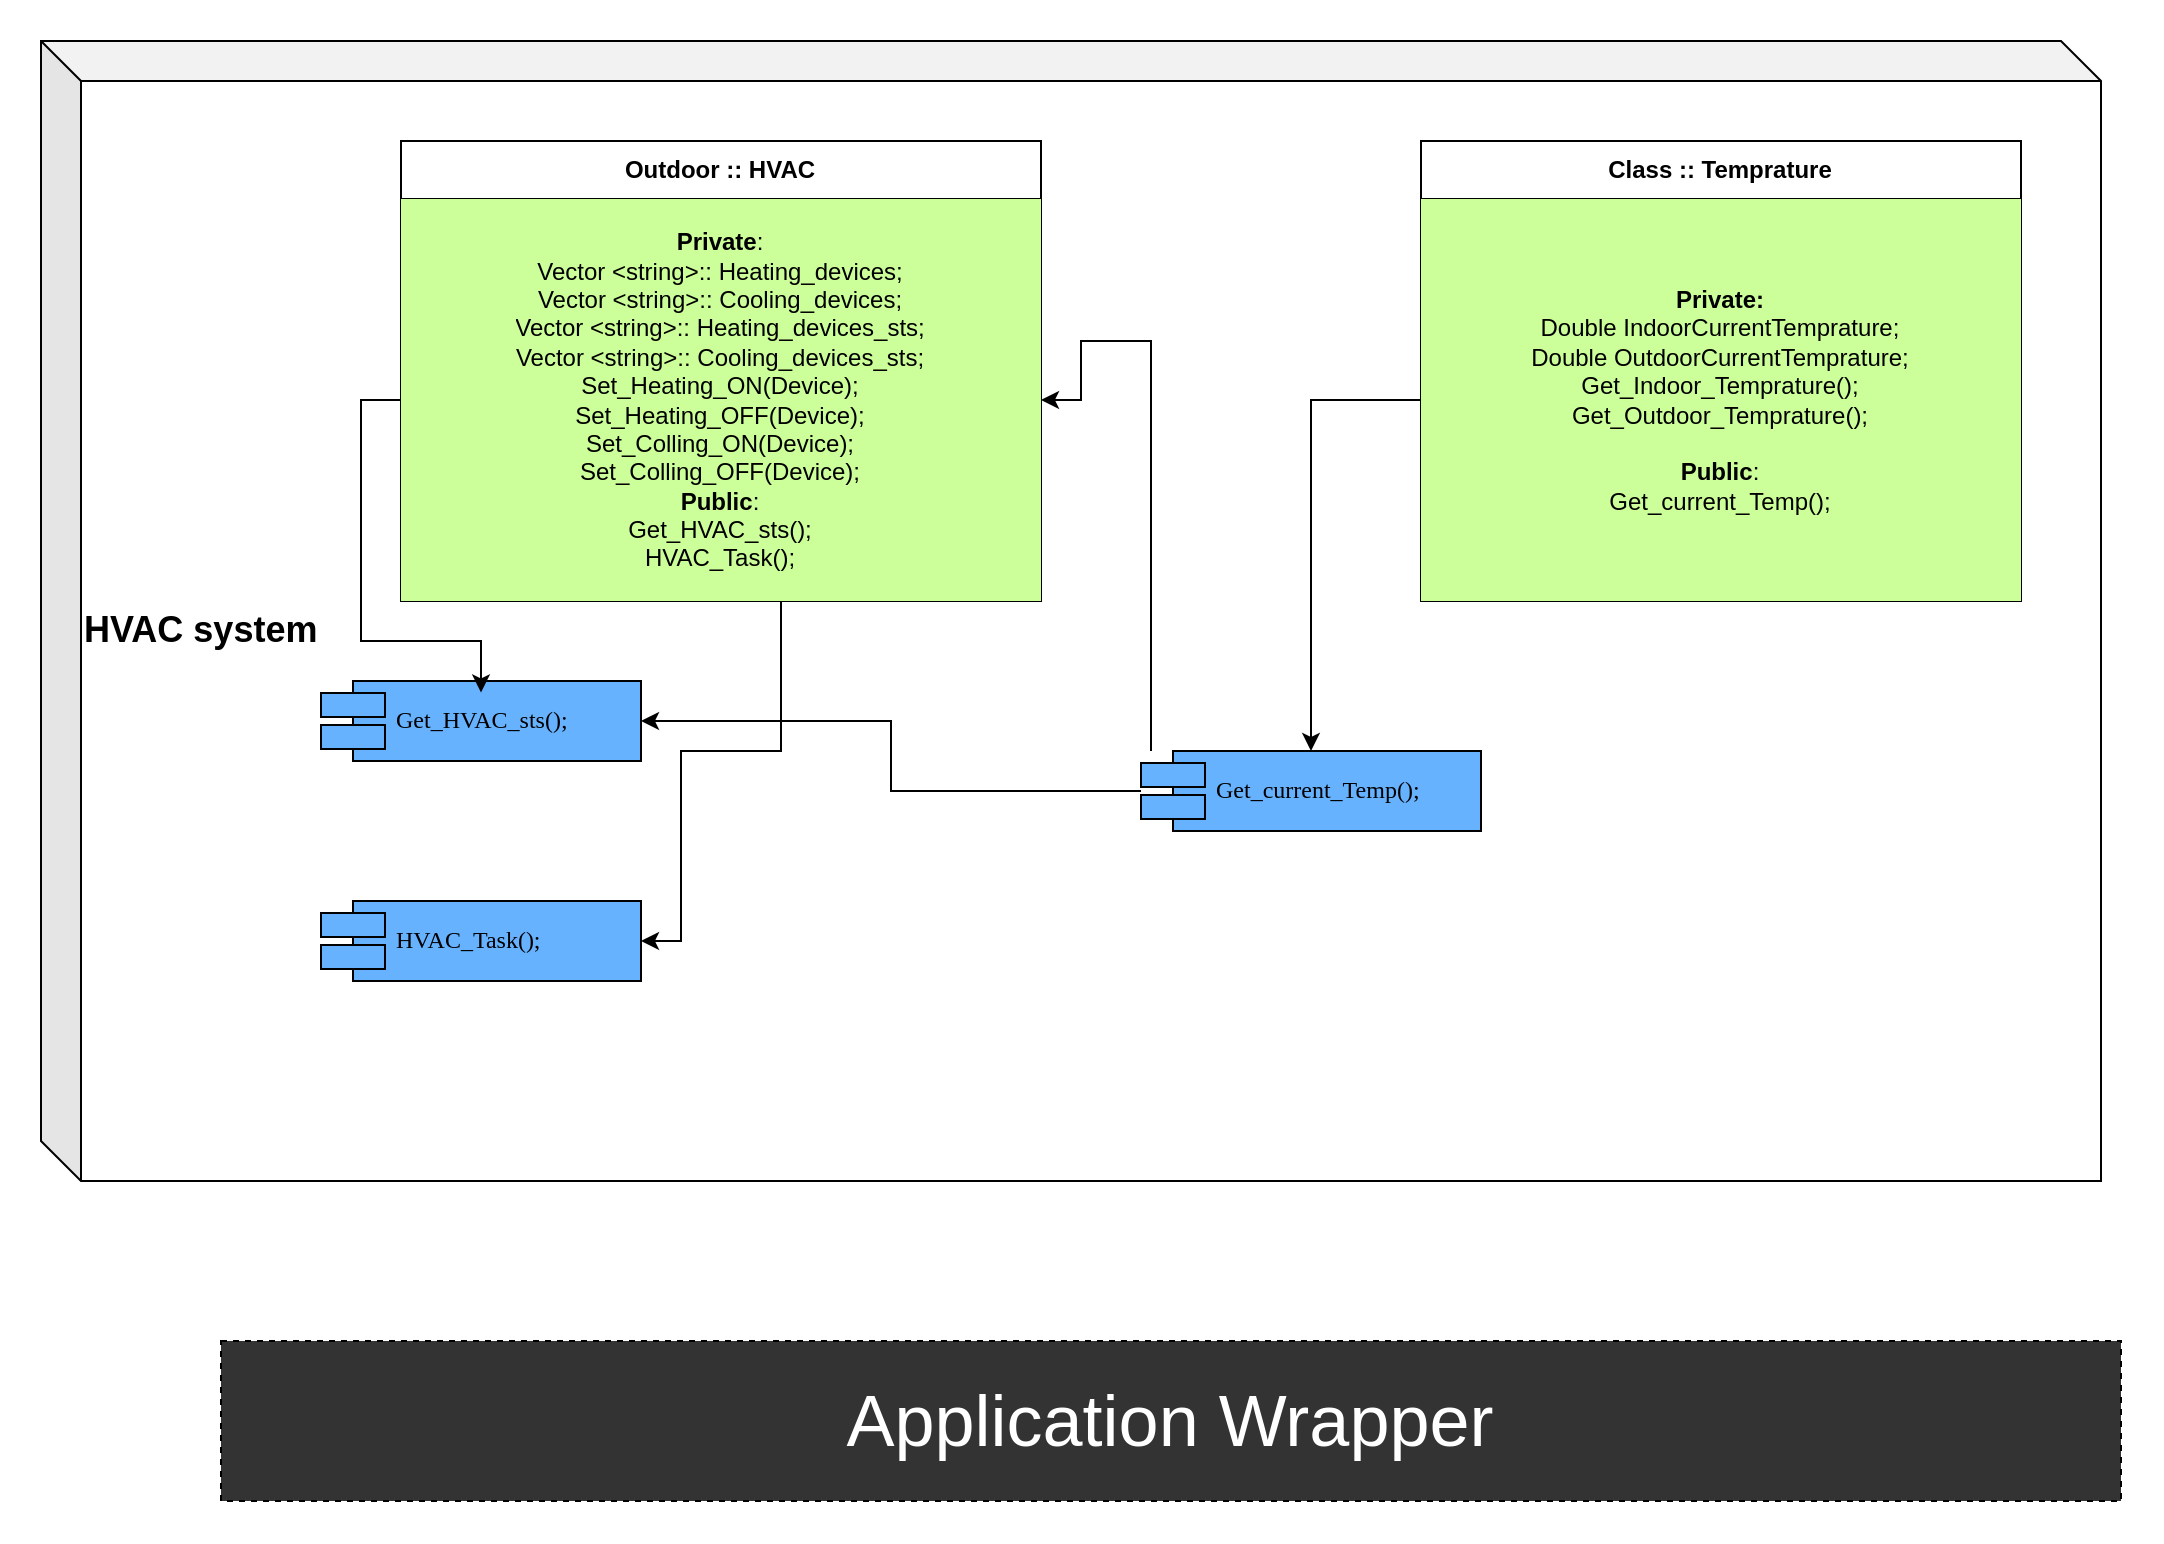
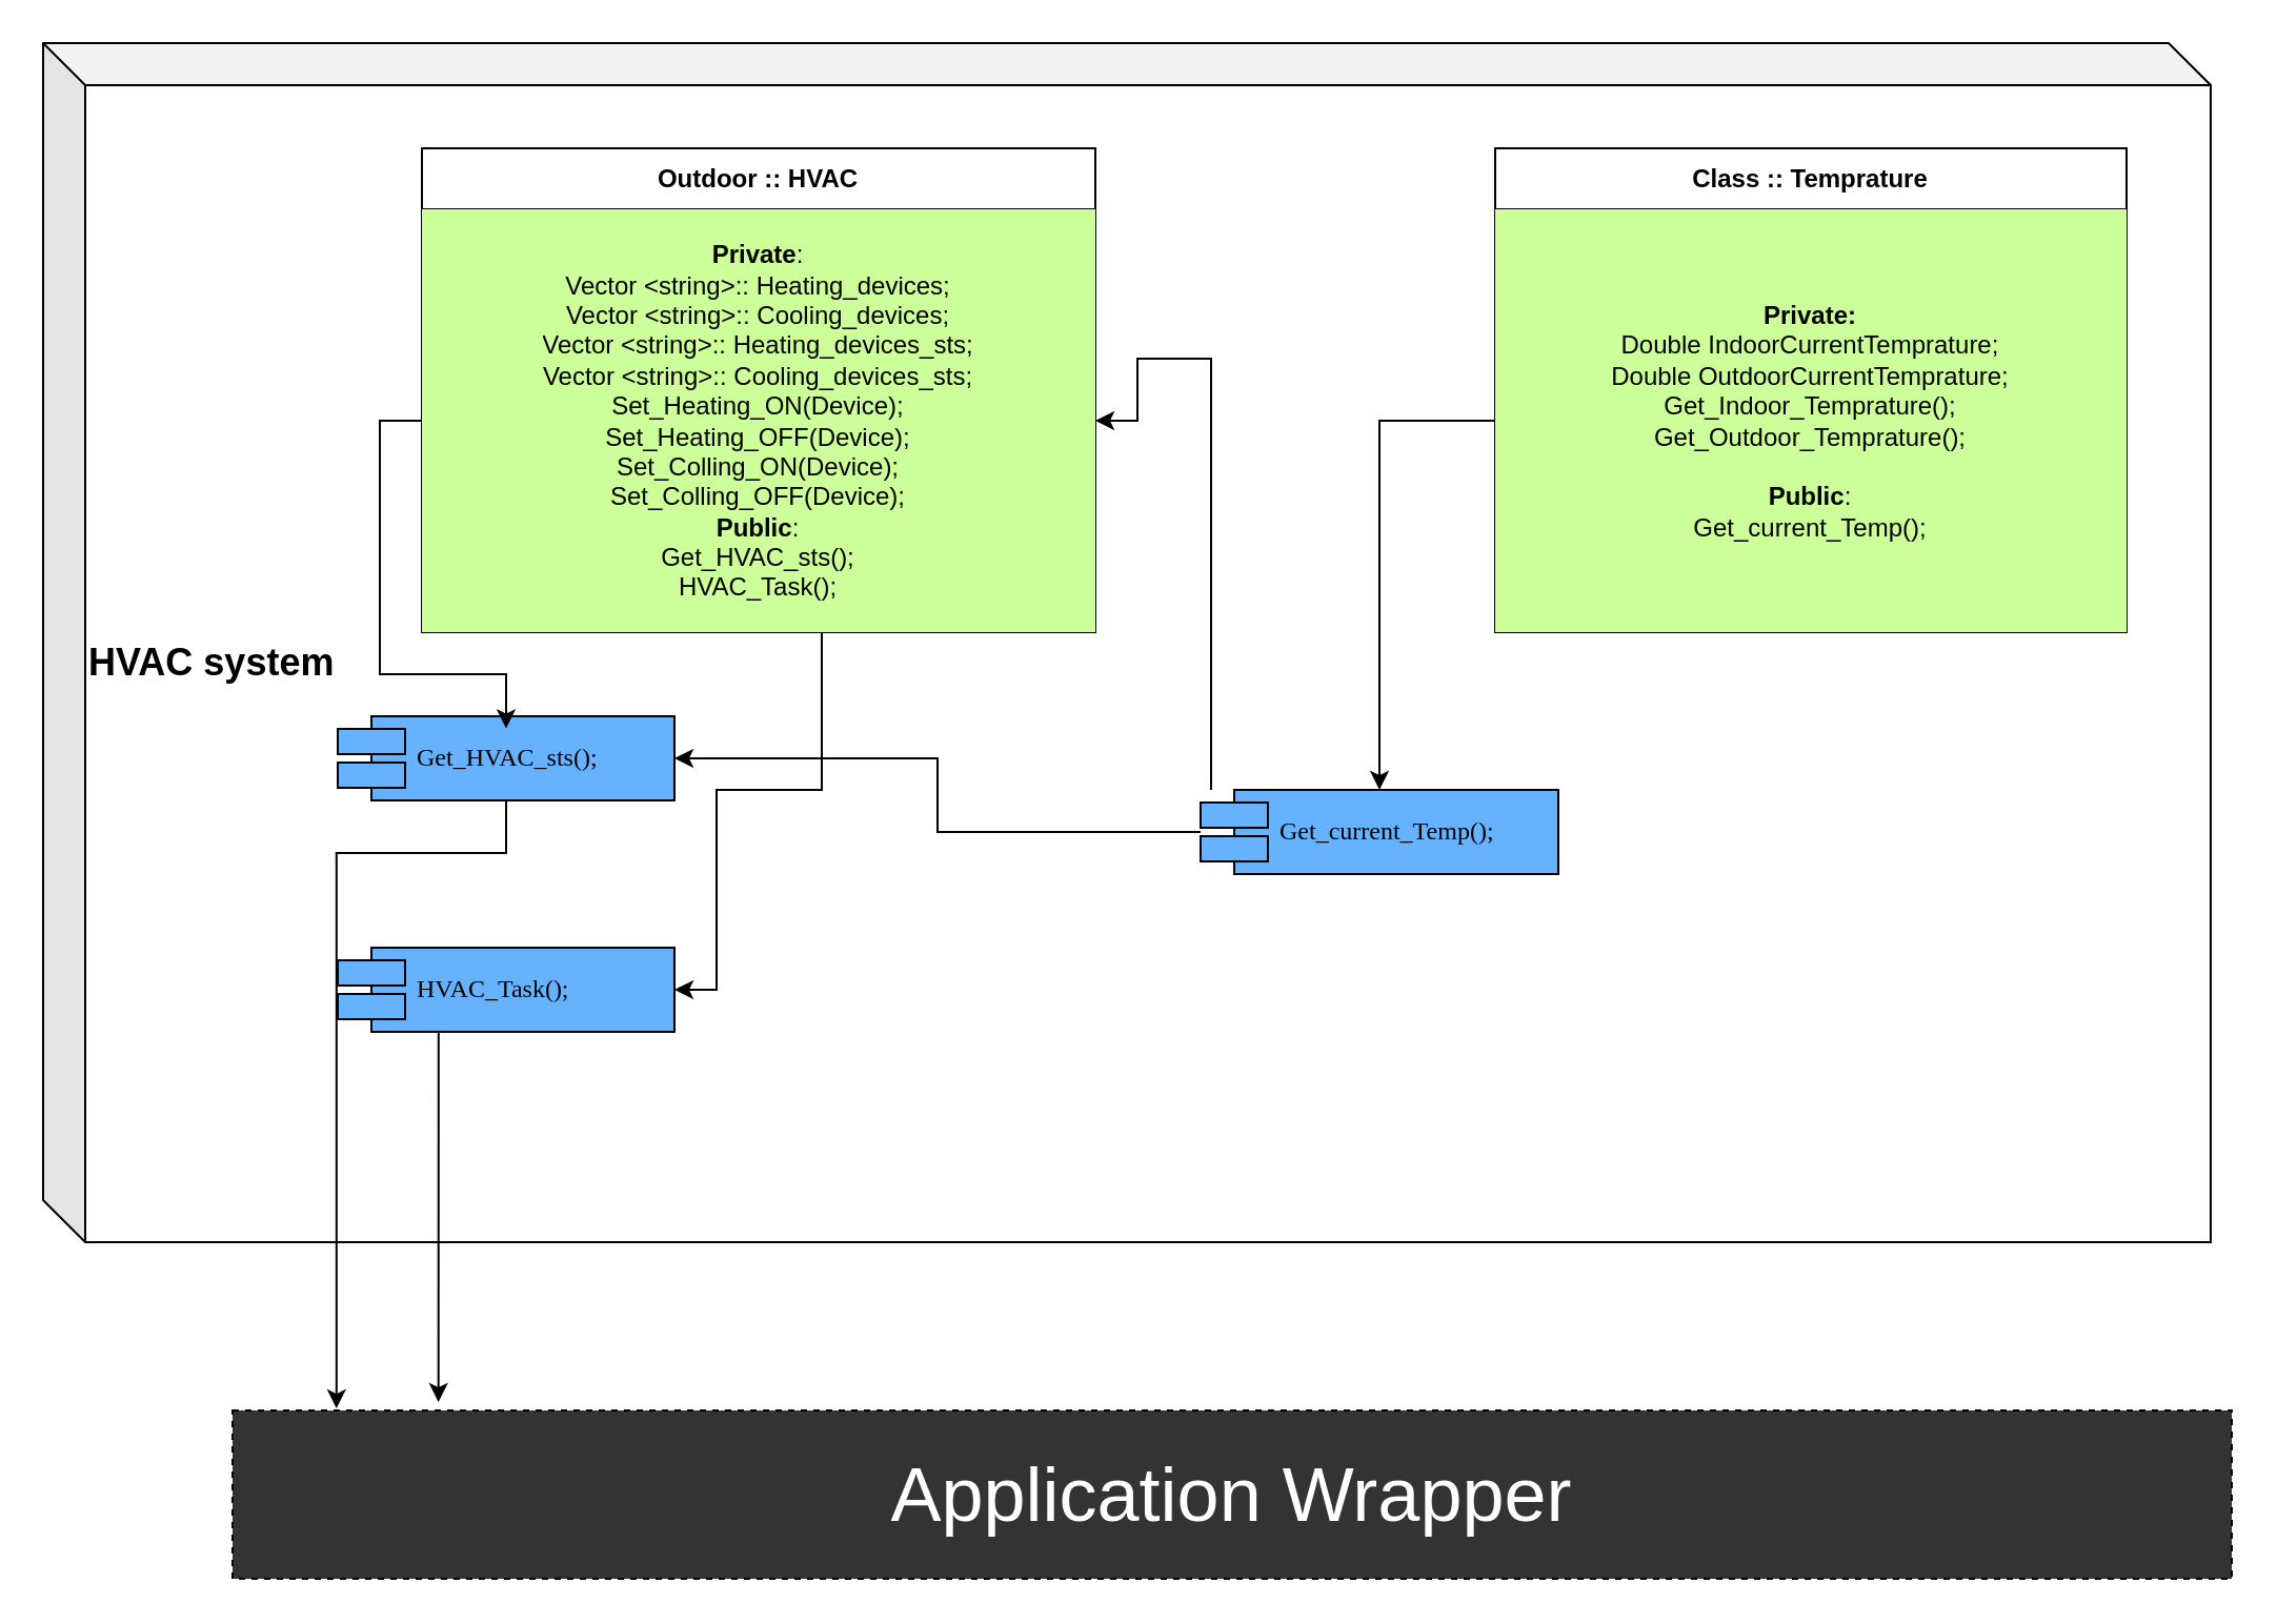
+ <mxCell id="15" style="edgeStyle=orthogonalEdgeStyle;rounded=0;orthogonalLoop=1;jettySize=auto;html=1;entryX=0.052;entryY=-0.012;entryDx=0;entryDy=0;entryPerimeter=0;" edge="1" parent="1" source="9" target="14"><mxGeometry relative="1" as="geometry"><Array as="points"><mxPoint x="159" y="405" /></Array></mxGeometry></mxCell>
+ <mxCell id="16" style="edgeStyle=orthogonalEdgeStyle;rounded=0;orthogonalLoop=1;jettySize=auto;html=1;entryX=0.103;entryY=-0.05;entryDx=0;entryDy=0;entryPerimeter=0;" edge="1" parent="1" source="11" target="14"><mxGeometry relative="1" as="geometry"><Array as="points"><mxPoint x="208" y="505" /></Array></mxGeometry></mxCell>
